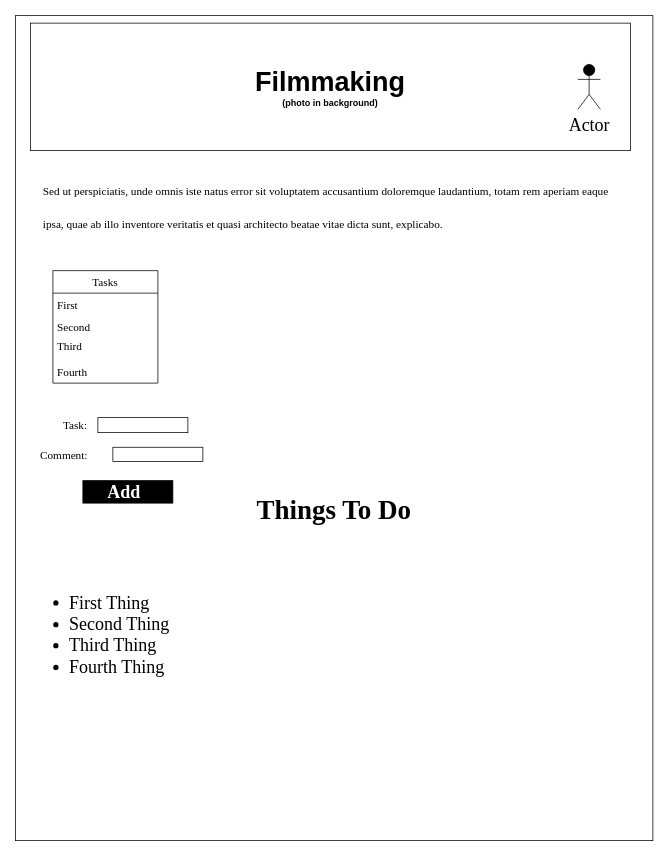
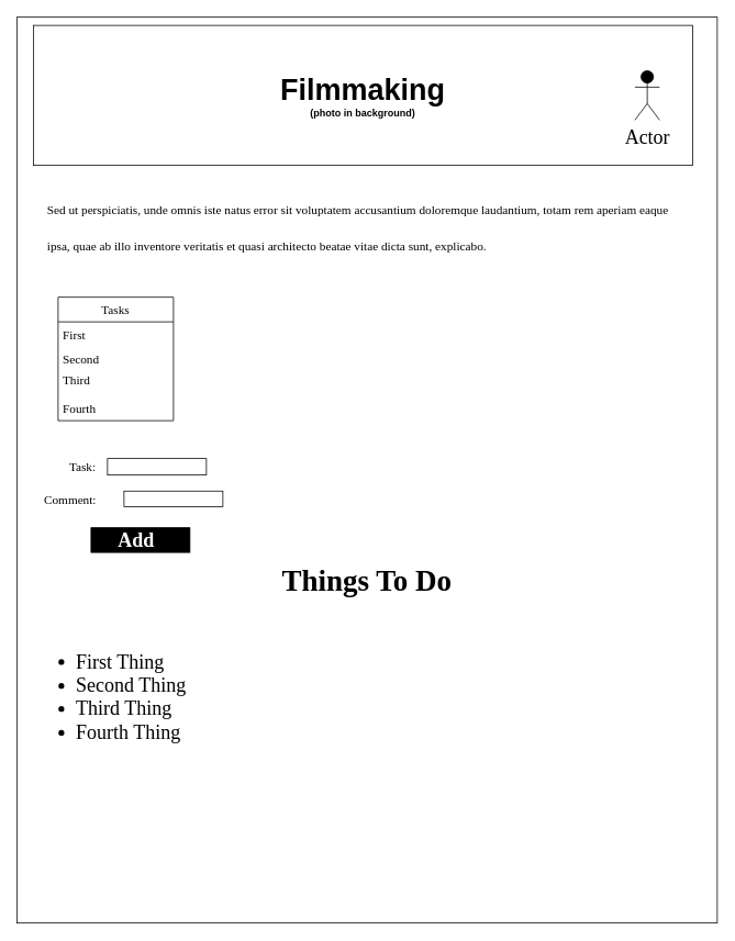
- <mxCell id="16" value="Things To Do" style="text;html=1;strokeColor=none;fillColor=none;align=center;verticalAlign=middle;whiteSpace=wrap;rounded=0;labelBackgroundColor=#FFFFFF;fontFamily=Verdana;fontSize=36;fontColor=#000000;fontStyle=1" vertex="1" parent="1"><mxGeometry x="285" y="665" width="320" height="30" as="geometry" /></mxCell>
+ <mxCell id="16" value="Things To Do" style="text;html=1;strokeColor=none;fillColor=none;align=center;verticalAlign=middle;whiteSpace=wrap;rounded=0;labelBackgroundColor=#FFFFFF;fontFamily=Verdana;fontSize=36;fontColor=#000000;fontStyle=1" vertex="1" parent="1"><mxGeometry x="285" y="690" width="320" height="30" as="geometry" /></mxCell>
